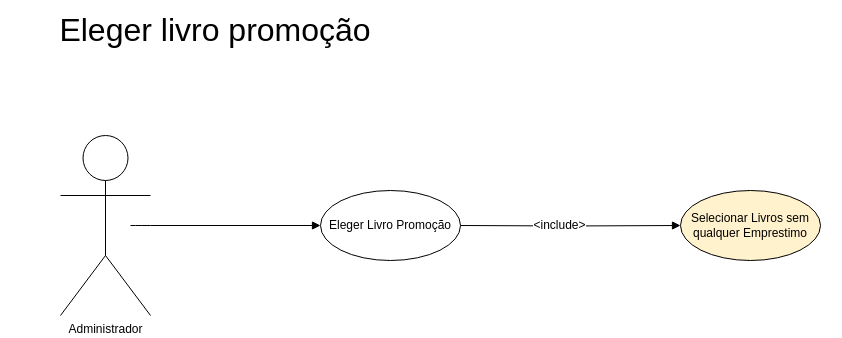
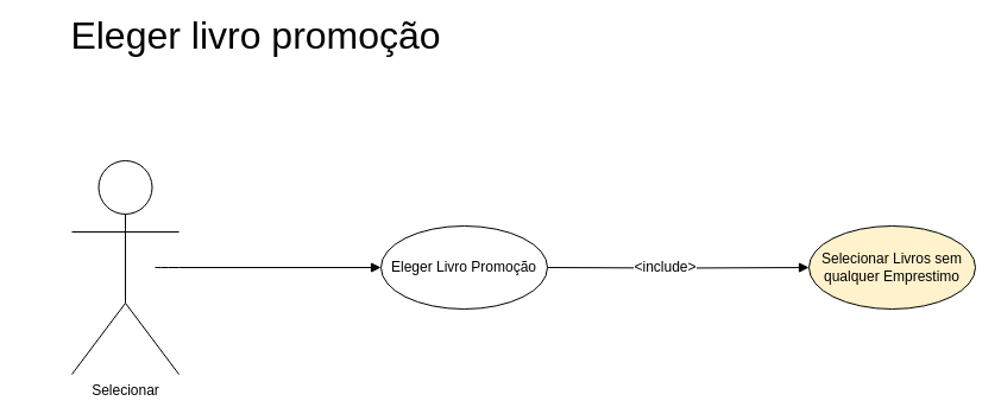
- <mxCell id="3" value="Administrador" style="shape=umlActor;verticalLabelPosition=bottom;labelBackgroundColor=#ffffff;verticalAlign=top;html=1;outlineConnect=0;" parent="1" vertex="1"><mxGeometry x="60" y="135" width="90" height="180" as="geometry" /></mxCell>
+ <mxCell id="3" value="Selecionar" style="shape=umlActor;verticalLabelPosition=bottom;labelBackgroundColor=#ffffff;verticalAlign=top;html=1;outlineConnect=0;" parent="1" vertex="1"><mxGeometry x="60" y="135" width="90" height="180" as="geometry" /></mxCell>
